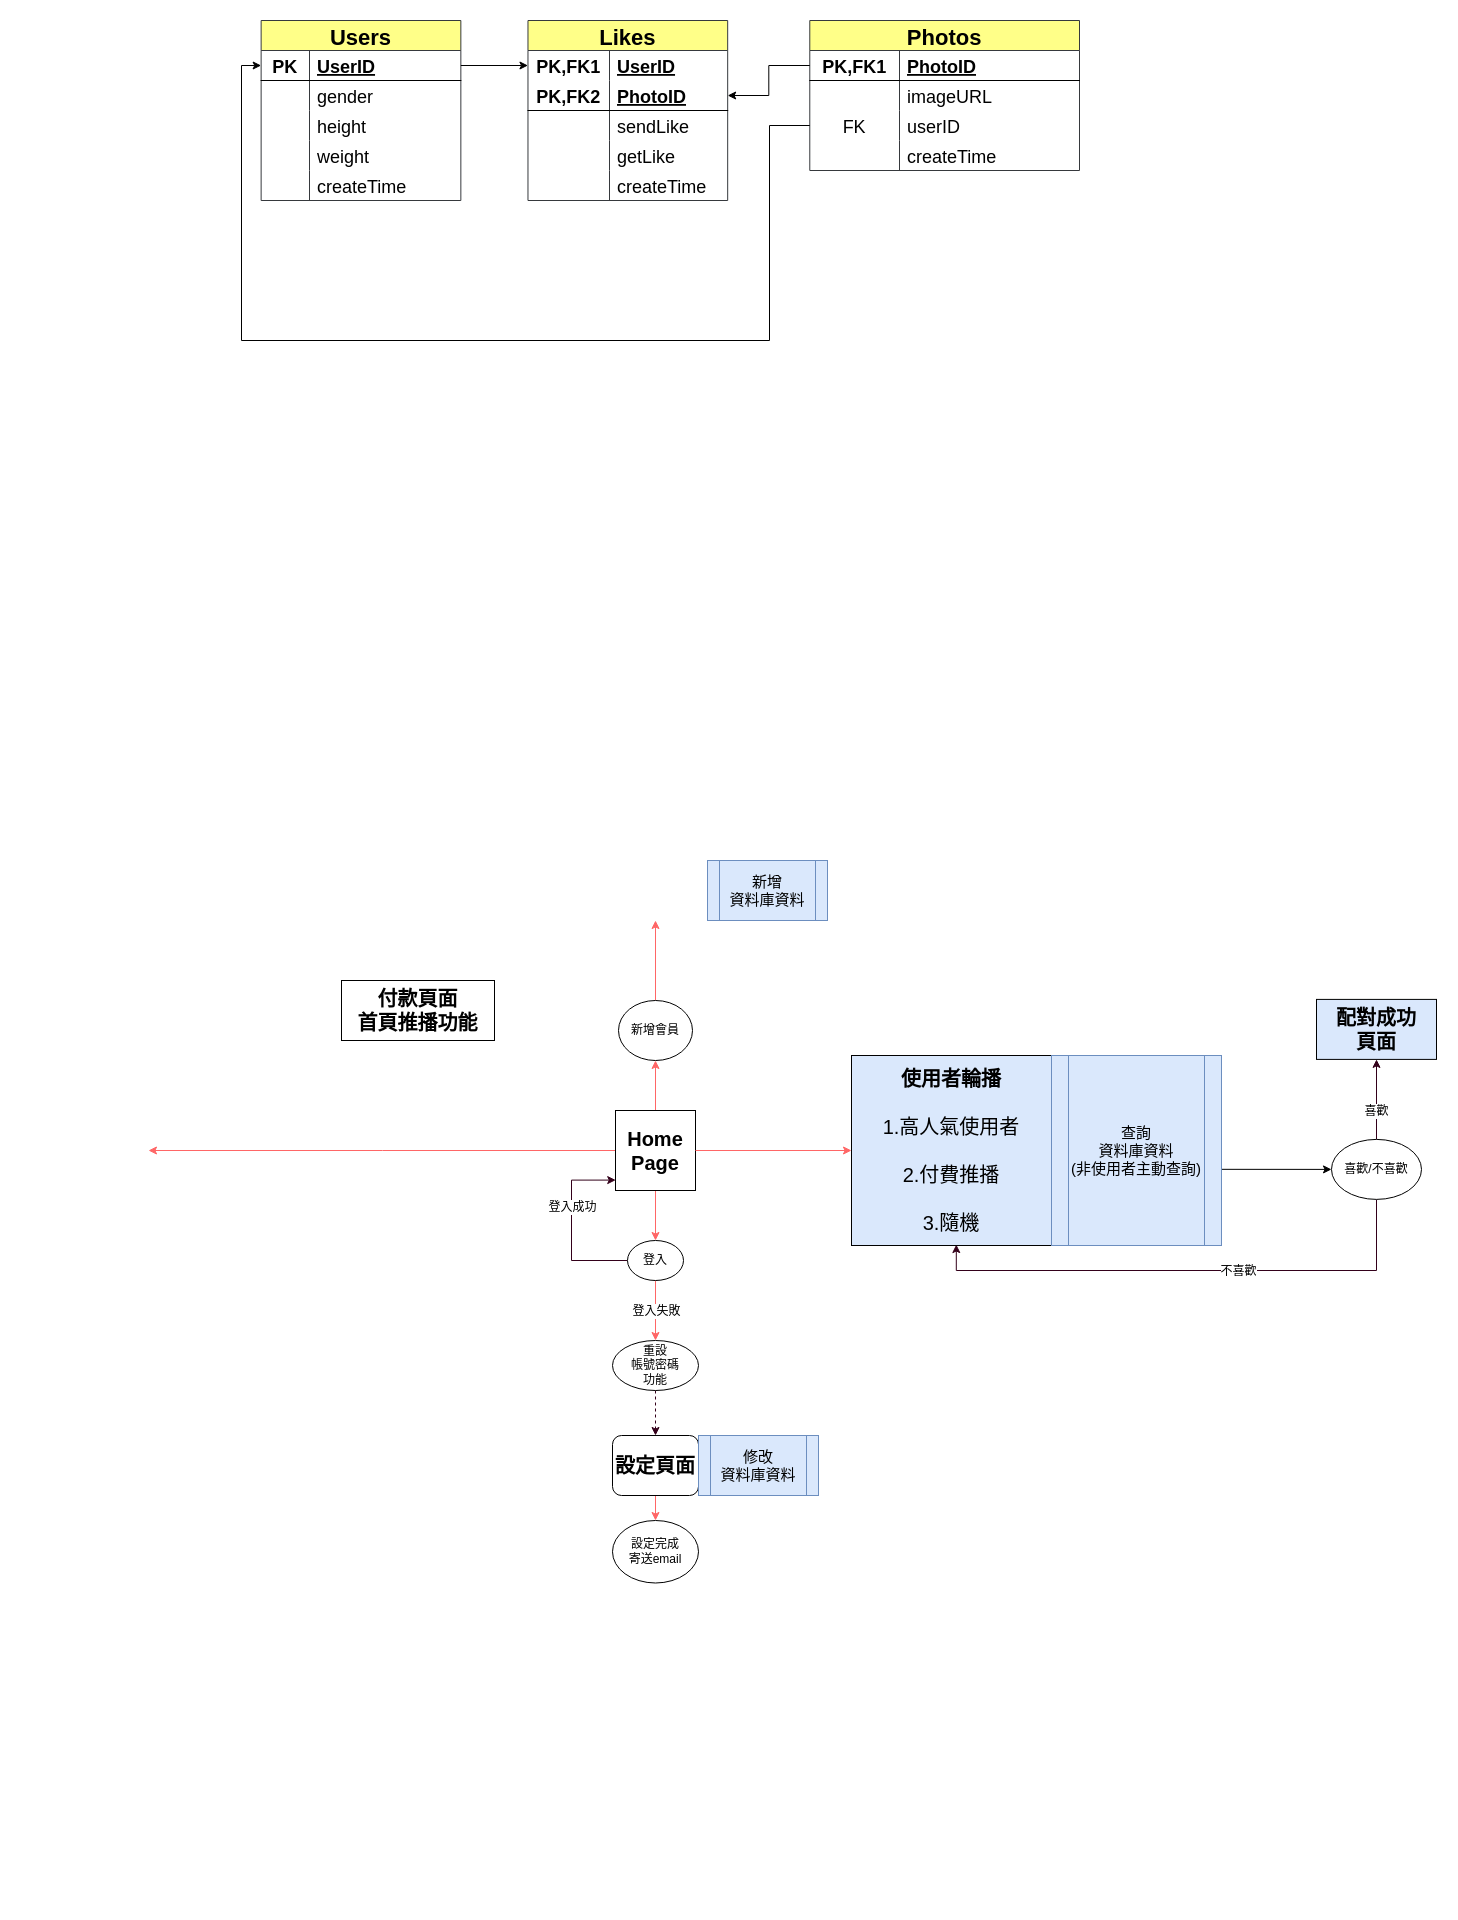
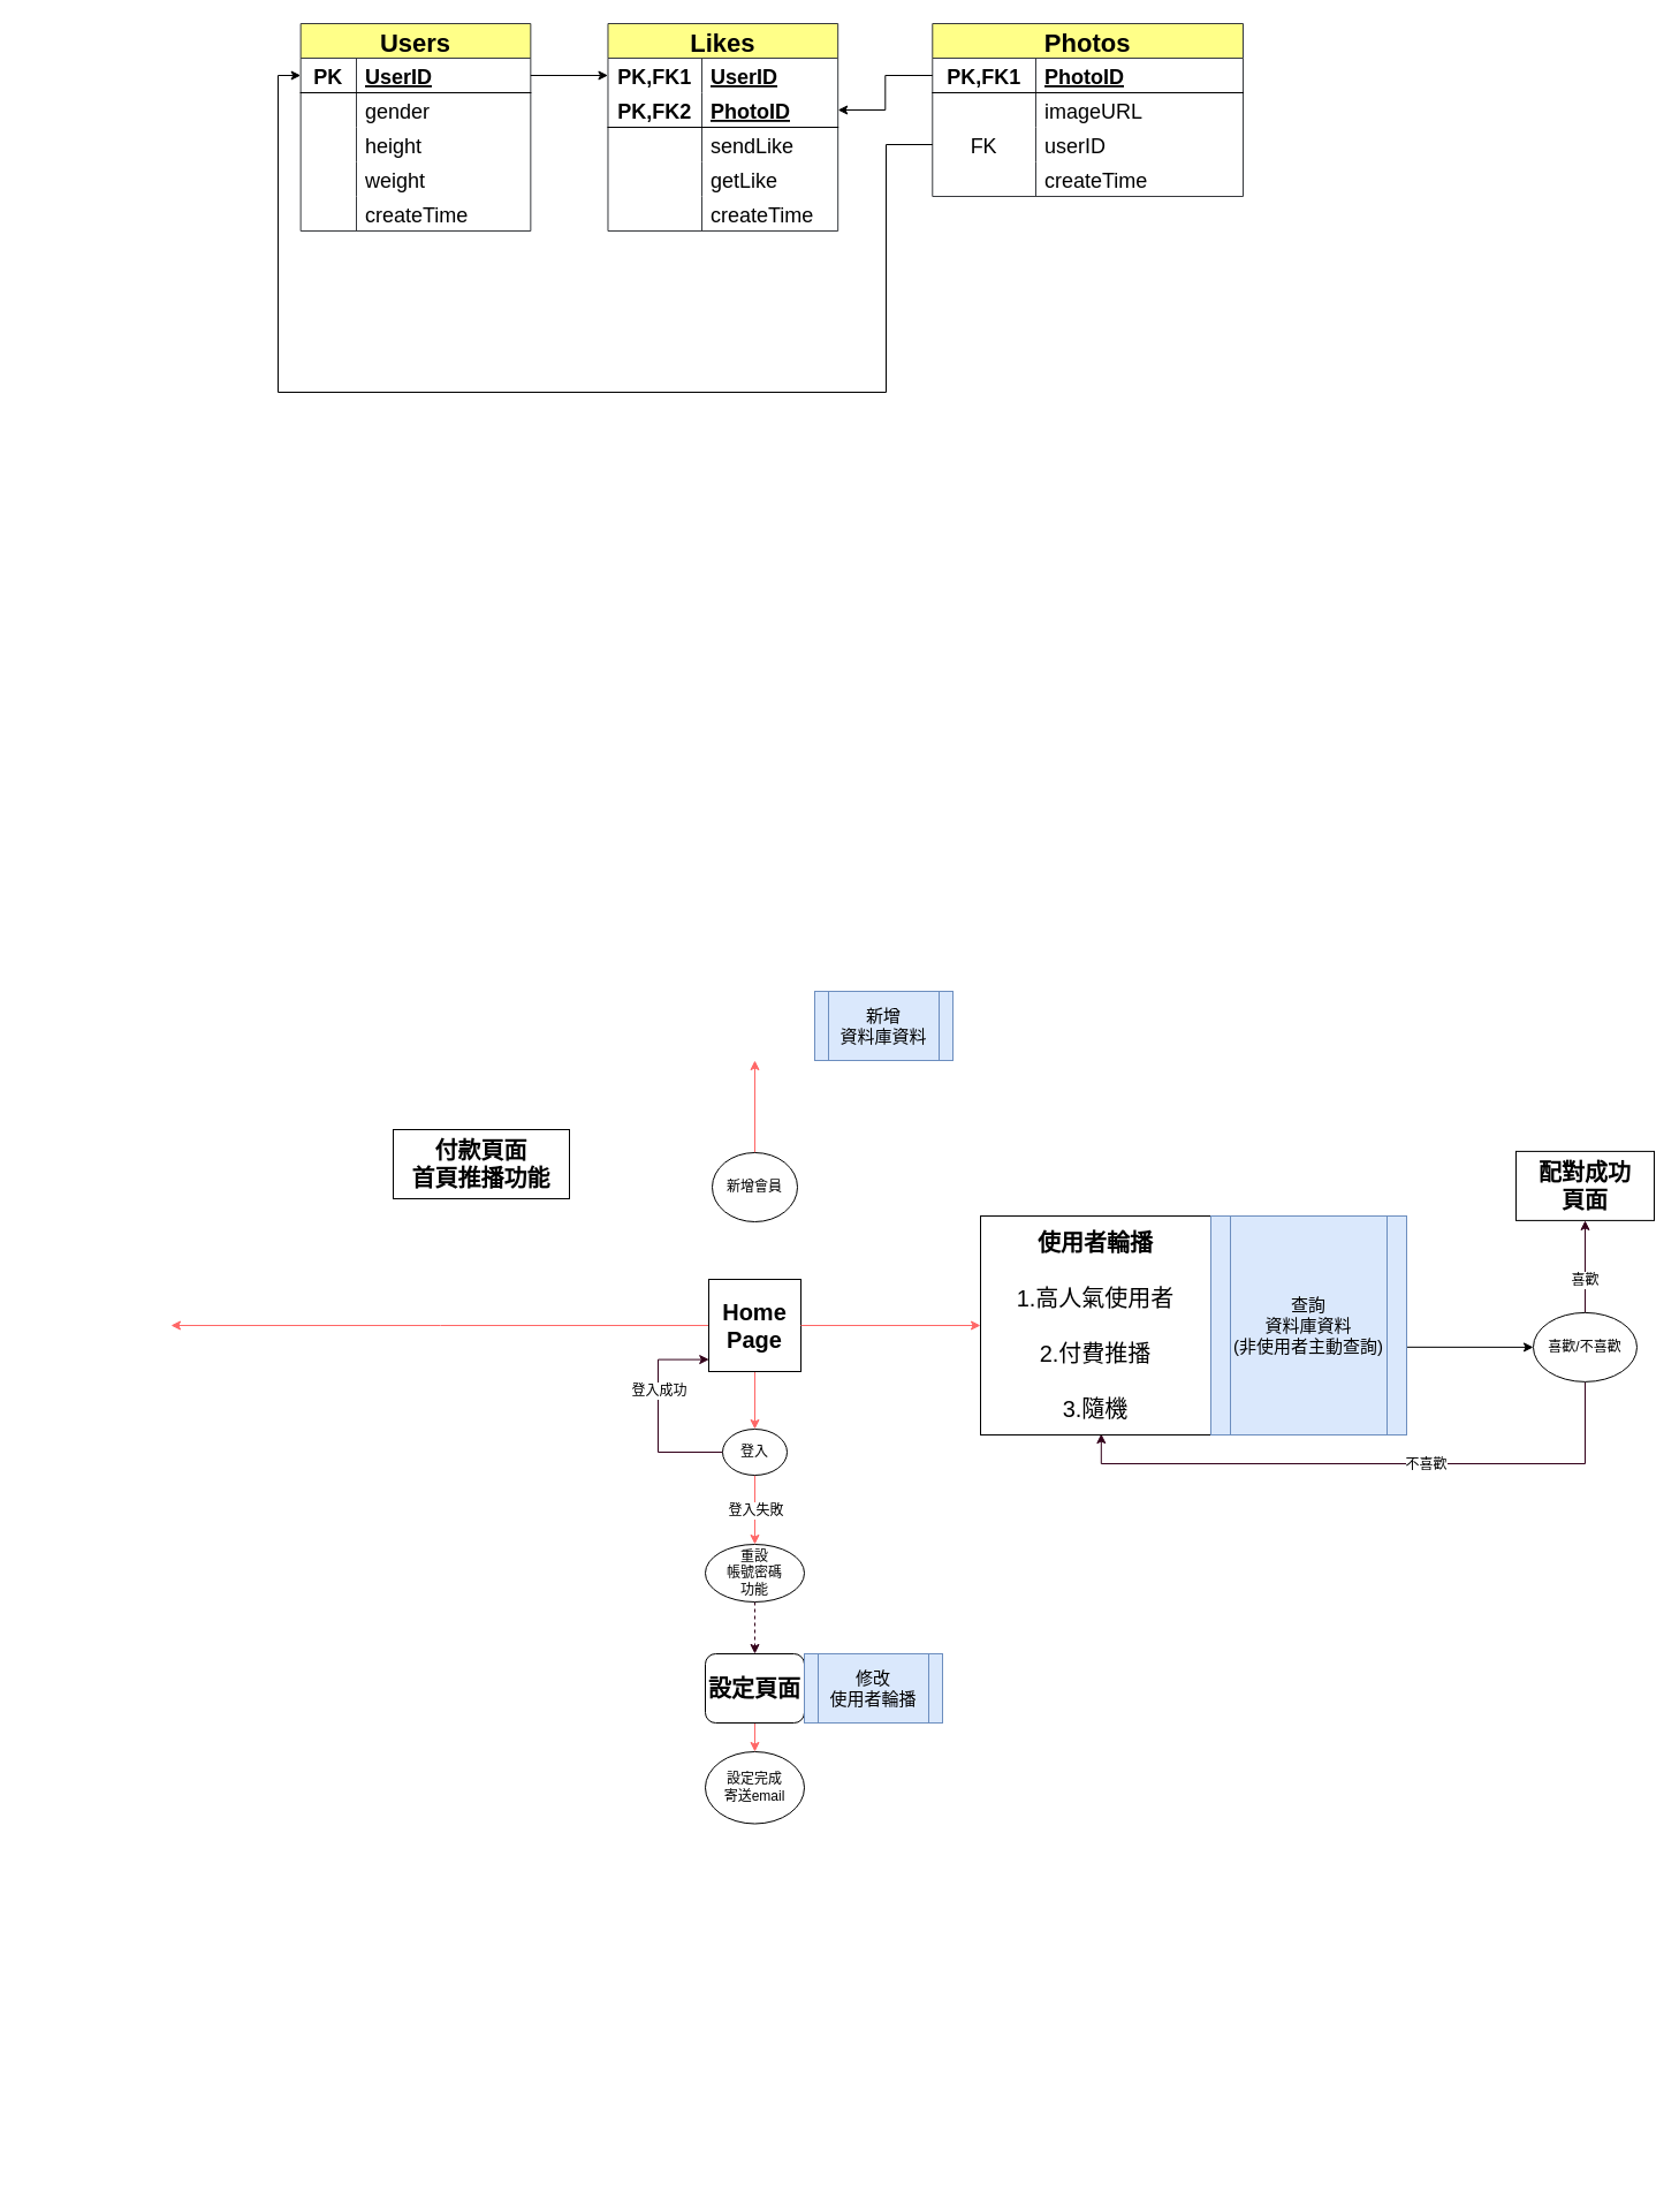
- <mxCell id="21" value="配對成功&lt;br&gt;頁面" style="whiteSpace=wrap;html=1;fontSize=20;fontStyle=1;fillColor=#dae8fc;" parent="20" vertex="1"><mxGeometry width="120" height="60" as="geometry" /></mxCell>
+ <mxCell id="21" value="配對成功&lt;br&gt;頁面" style="whiteSpace=wrap;html=1;fontSize=20;fontStyle=1" parent="20" vertex="1"><mxGeometry width="120" height="60" as="geometry" /></mxCell>
- <mxCell id="4" value="" style="edgeStyle=orthogonalEdgeStyle;rounded=0;orthogonalLoop=1;jettySize=auto;html=1;fontSize=12;strokeColor=#FF6666;" parent="1" source="5" target="19" edge="1"><mxGeometry relative="1" as="geometry" /></mxCell>
- <mxCell id="30" value="&lt;b&gt;使用者輪播&lt;br&gt;&lt;/b&gt;&lt;br&gt;1.高人氣使用者&lt;br&gt;&lt;br&gt;2.付費推播&lt;br&gt;&lt;br&gt;3.隨機" style="whiteSpace=wrap;html=1;fontSize=20;fillColor=#dae8fc;" parent="29" vertex="1"><mxGeometry width="200" height="190" as="geometry" /></mxCell>
+ <mxCell id="30" value="&lt;b&gt;使用者輪播&lt;br&gt;&lt;/b&gt;&lt;br&gt;1.高人氣使用者&lt;br&gt;&lt;br&gt;2.付費推播&lt;br&gt;&lt;br&gt;3.隨機" style="whiteSpace=wrap;html=1;fontSize=20;" parent="29" vertex="1"><mxGeometry width="200" height="190" as="geometry" /></mxCell>
- <mxCell id="33" value="修改&lt;br&gt;資料庫資料" style="shape=process;whiteSpace=wrap;html=1;backgroundOutline=1;fontSize=15;fillColor=#dae8fc;strokeColor=#6c8ebf;" parent="1" vertex="1"><mxGeometry x="698" y="1435" width="120" height="60" as="geometry" /></mxCell>
+ <mxCell id="33" value="修改&lt;br&gt;使用者輪播" style="shape=process;whiteSpace=wrap;html=1;backgroundOutline=1;fontSize=15;fillColor=#dae8fc;strokeColor=#6c8ebf;" parent="1" vertex="1"><mxGeometry x="698" y="1435" width="120" height="60" as="geometry" /></mxCell>
